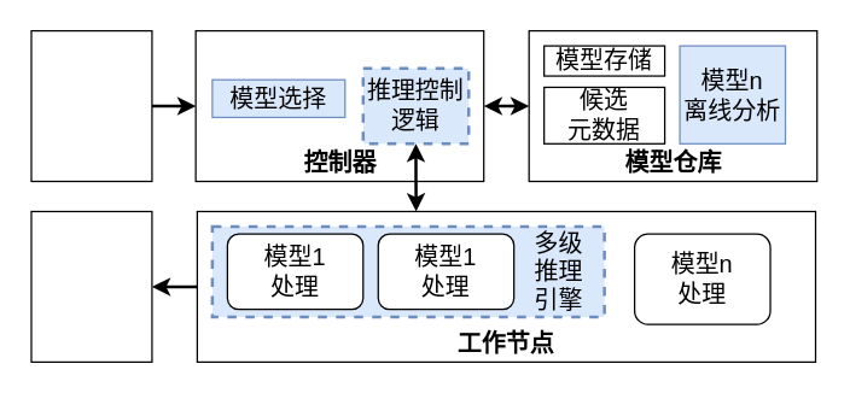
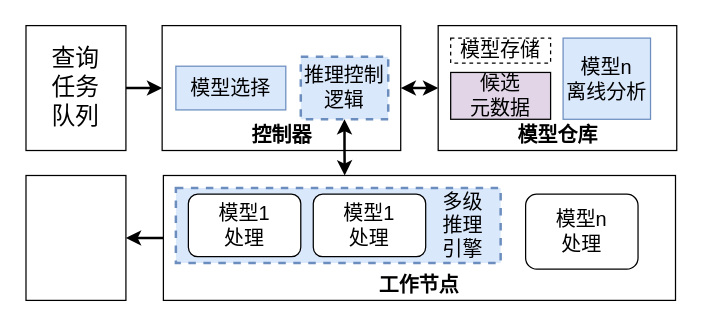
- <mxCell id="12" value="&lt;font style=&quot;font-size: 16px;&quot;&gt;模型存储&lt;/font&gt;" style="rounded=0;whiteSpace=wrap;html=1;" vertex="1" parent="1"><mxGeometry x="360" y="30" width="80" height="20" as="geometry" /></mxCell>
+ <mxCell id="12" value="&lt;font style=&quot;font-size: 16px;&quot;&gt;模型存储&lt;/font&gt;" style="rounded=0;whiteSpace=wrap;html=1;dashed=1;" vertex="1" parent="1"><mxGeometry x="360" y="30" width="80" height="20" as="geometry" /></mxCell>
- <mxCell id="8" value="&lt;font style=&quot;font-size: 16px;&quot;&gt;模型选择&lt;/font&gt;" style="rounded=0;whiteSpace=wrap;html=1;fillColor=#dae8fc;strokeColor=#6c8ebf;" vertex="1" parent="1"><mxGeometry x="140" y="52.5" width="88" height="25" as="geometry" /></mxCell>
+ <mxCell id="8" value="&lt;font style=&quot;font-size: 16px;&quot;&gt;模型选择&lt;/font&gt;" style="rounded=0;whiteSpace=wrap;html=1;fillColor=#dae8fc;strokeColor=#6c8ebf;" vertex="1" parent="1"><mxGeometry x="140" y="52.5" width="88" height="35" as="geometry" /></mxCell>
+ <mxCell id="4" value="&lt;font style=&quot;font-size: 19px;&quot;&gt;查询任务队列&lt;/font&gt;" style="text;html=1;align=center;verticalAlign=middle;whiteSpace=wrap;rounded=0;" vertex="1" parent="1"><mxGeometry x="40" y="30" width="40" height="80" as="geometry" /></mxCell>
- <mxCell id="13" value="&lt;font style=&quot;font-size: 16px;&quot;&gt;候选&lt;/font&gt;&lt;div&gt;&lt;font style=&quot;font-size: 16px;&quot;&gt;元数据&lt;/font&gt;&lt;/div&gt;" style="rounded=0;whiteSpace=wrap;html=1;" vertex="1" parent="1"><mxGeometry x="360" y="57.5" width="80" height="37.5" as="geometry" /></mxCell>
+ <mxCell id="13" value="&lt;font style=&quot;font-size: 16px;&quot;&gt;候选&lt;/font&gt;&lt;div&gt;&lt;font style=&quot;font-size: 16px;&quot;&gt;元数据&lt;/font&gt;&lt;/div&gt;" style="rounded=0;whiteSpace=wrap;html=1;fillColor=#e1d5e7;" vertex="1" parent="1"><mxGeometry x="360" y="57.5" width="80" height="37.5" as="geometry" /></mxCell>
